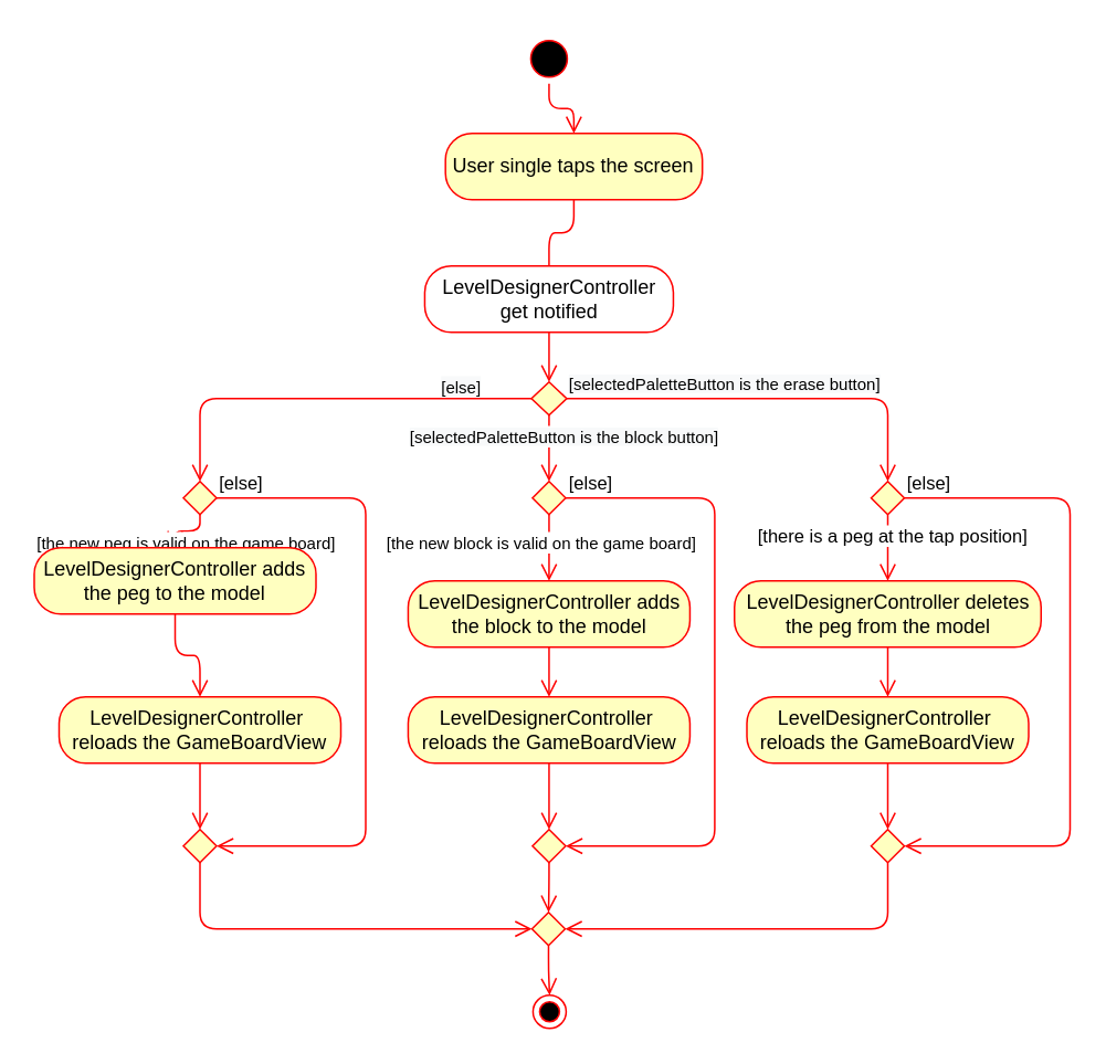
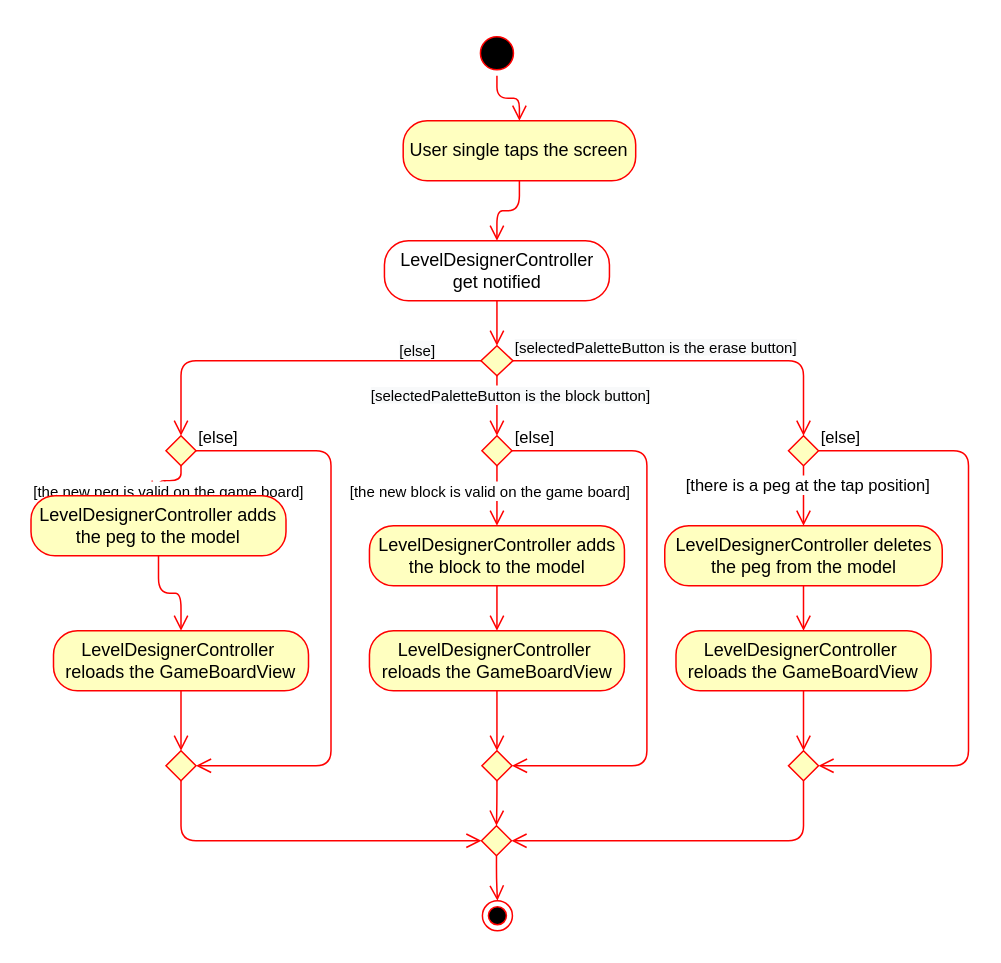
- <mxCell id="5" value="" style="edgeStyle=orthogonalEdgeStyle;html=1;verticalAlign=bottom;endArrow=none;endSize=8;strokeColor=#ff0000;entryX=0.5;entryY=0;entryDx=0;entryDy=0;" parent="1" source="4" target="6" edge="1"><mxGeometry relative="1" as="geometry"><mxPoint x="330.63" y="170" as="targetPoint" /></mxGeometry></mxCell>
+ <mxCell id="5" value="" style="edgeStyle=orthogonalEdgeStyle;html=1;verticalAlign=bottom;endArrow=open;endSize=8;strokeColor=#ff0000;entryX=0.5;entryY=0;entryDx=0;entryDy=0;" parent="1" source="4" target="6" edge="1"><mxGeometry relative="1" as="geometry"><mxPoint x="330.63" y="170" as="targetPoint" /></mxGeometry></mxCell>
